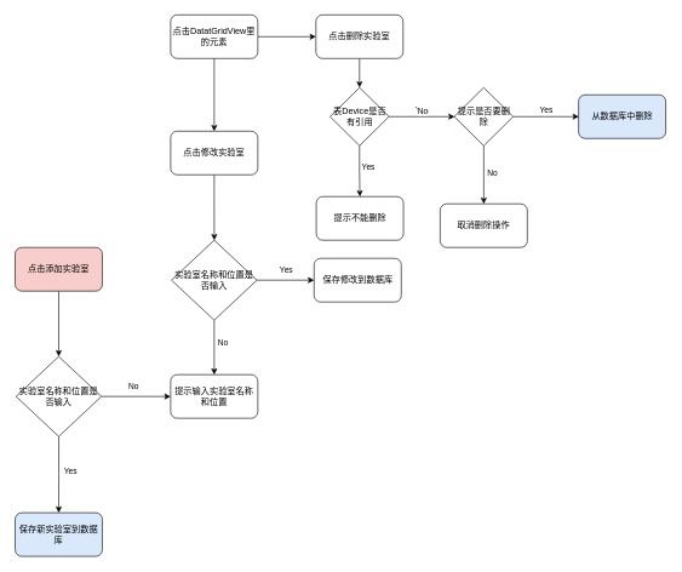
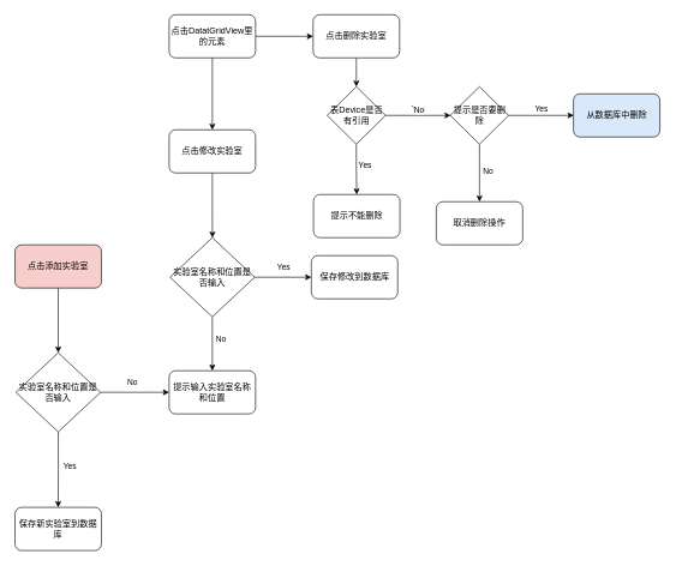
- <mxCell id="7" value="保存新实验室到数据库" style="rounded=1;whiteSpace=wrap;html=1;fillColor=#dae8fc;" parent="1" vertex="1"><mxGeometry x="20" y="705" width="120" height="60" as="geometry" /></mxCell>
+ <mxCell id="7" value="保存新实验室到数据库" style="rounded=1;whiteSpace=wrap;html=1;" parent="1" vertex="1"><mxGeometry x="20" y="705" width="120" height="60" as="geometry" /></mxCell>
